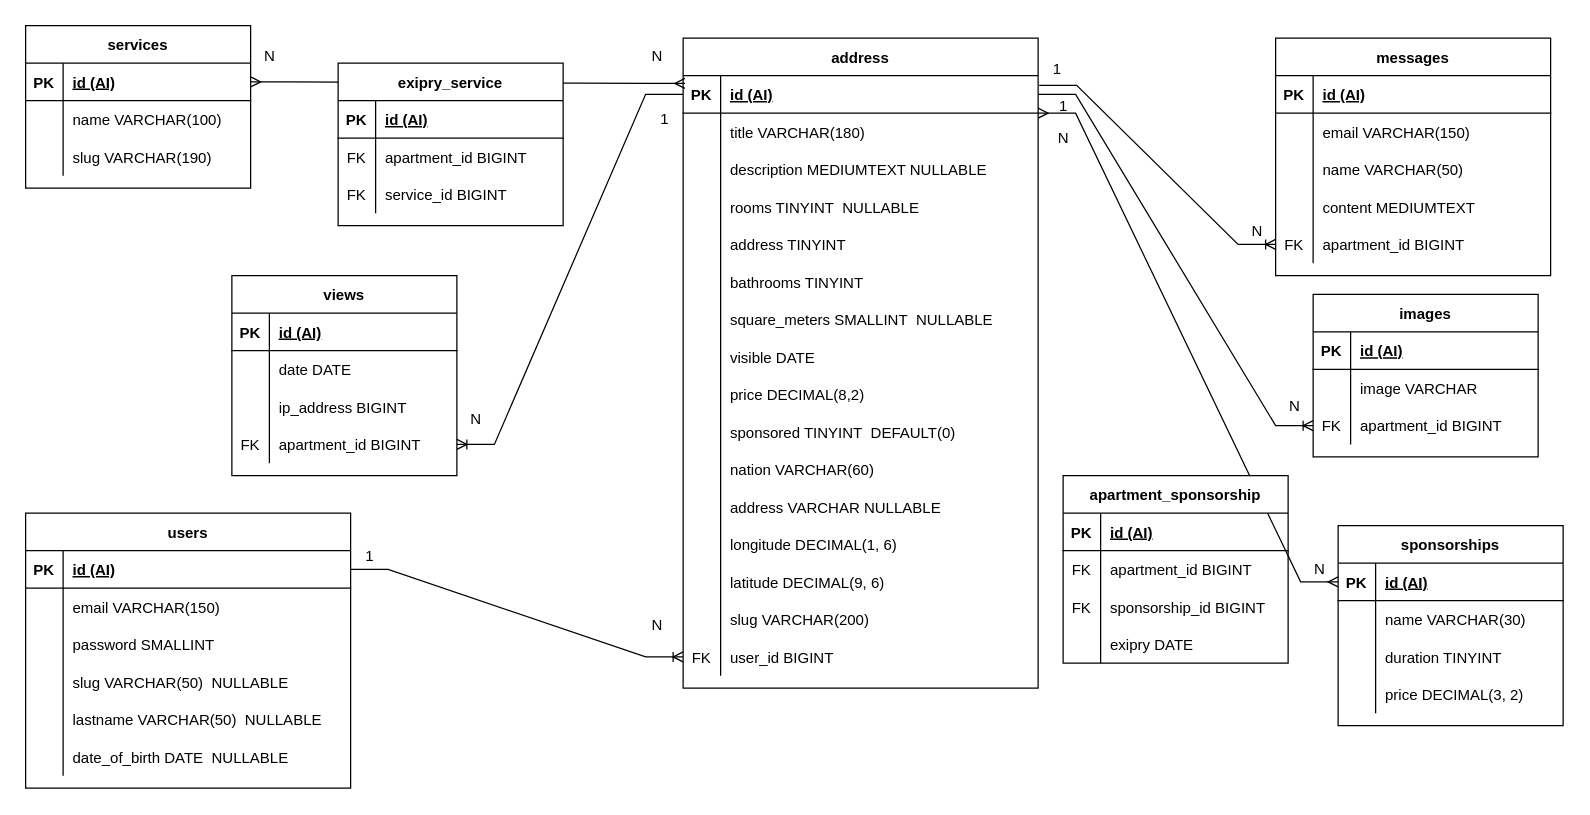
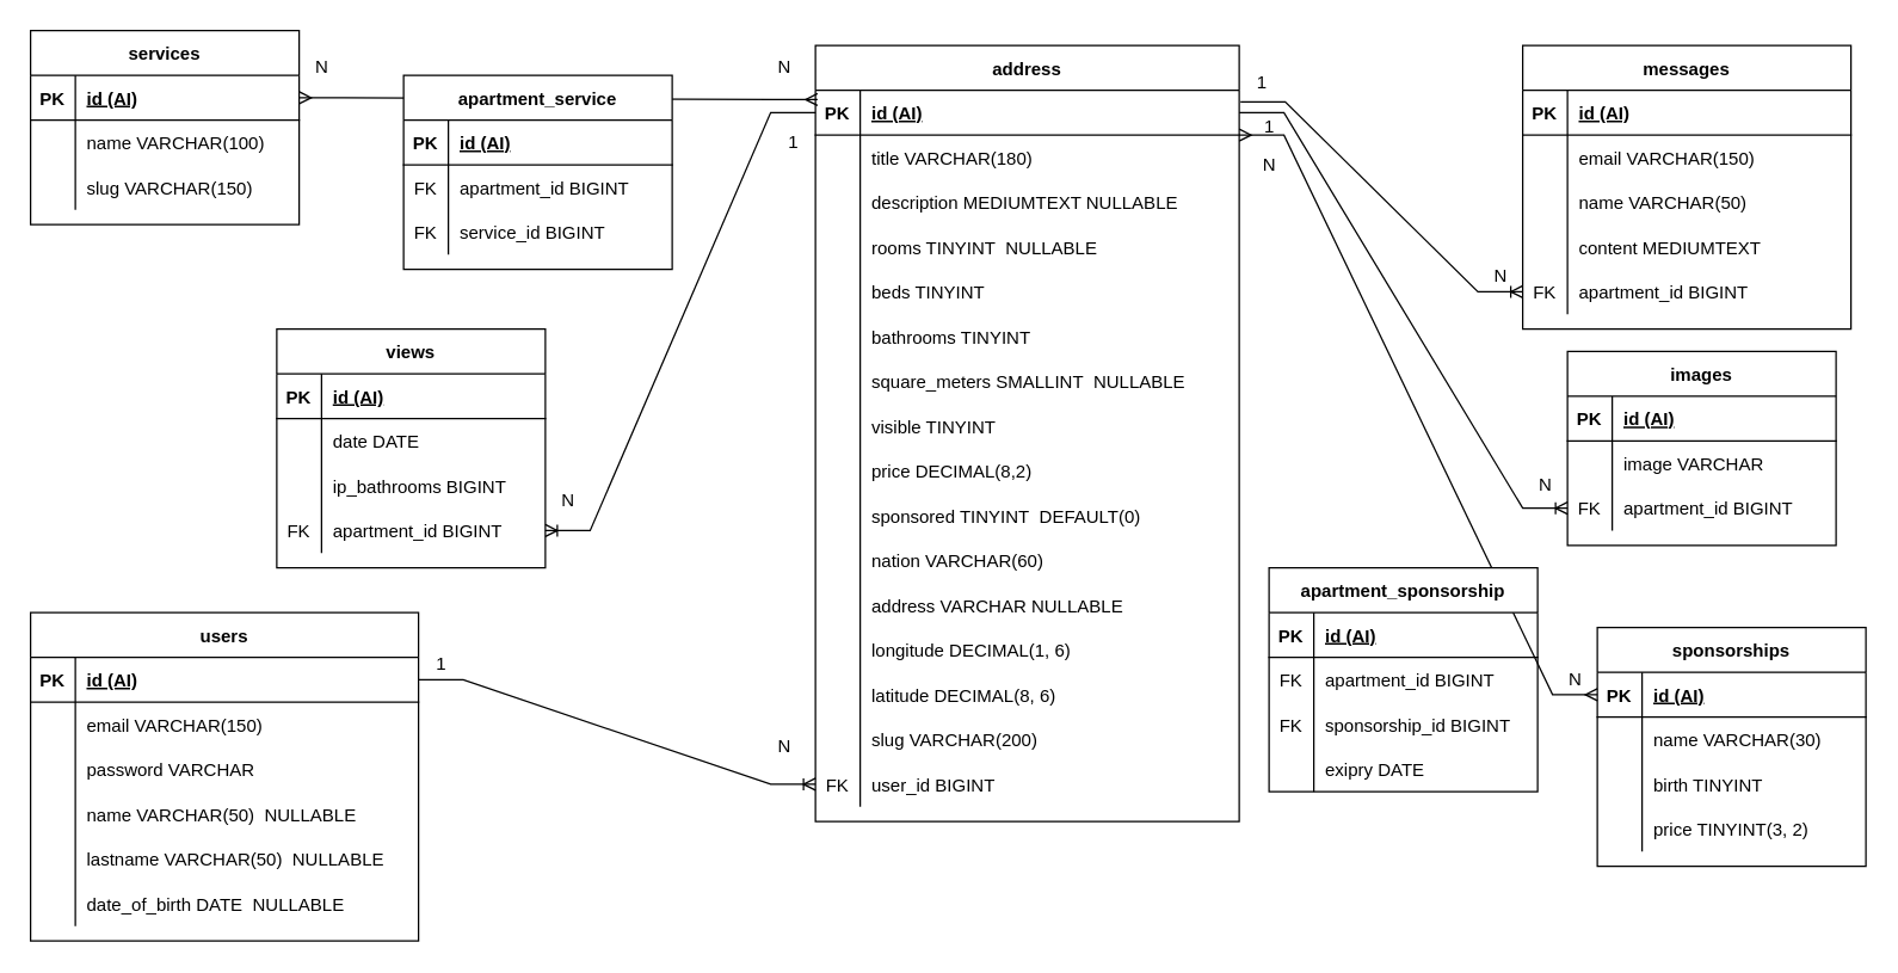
- <mxCell id="81" value="exipry_service" style="shape=table;startSize=30;container=1;collapsible=1;childLayout=tableLayout;fixedRows=1;rowLines=0;fontStyle=1;align=center;resizeLast=1;" parent="1" vertex="1"><mxGeometry x="270" y="50" width="180" height="130" as="geometry" /></mxCell>
+ <mxCell id="81" value="apartment_service" style="shape=table;startSize=30;container=1;collapsible=1;childLayout=tableLayout;fixedRows=1;rowLines=0;fontStyle=1;align=center;resizeLast=1;" parent="1" vertex="1"><mxGeometry x="270" y="50" width="180" height="130" as="geometry" /></mxCell>
- <mxCell id="79" value="slug VARCHAR(190)" style="shape=partialRectangle;connectable=0;fillColor=none;top=0;left=0;bottom=0;right=0;align=left;spacingLeft=6;overflow=hidden;" parent="77" vertex="1"><mxGeometry x="30" width="150" height="30" as="geometry"><mxRectangle width="150" height="30" as="alternateBounds" /></mxGeometry></mxCell>
+ <mxCell id="79" value="slug VARCHAR(150)" style="shape=partialRectangle;connectable=0;fillColor=none;top=0;left=0;bottom=0;right=0;align=left;spacingLeft=6;overflow=hidden;" parent="77" vertex="1"><mxGeometry x="30" width="150" height="30" as="geometry"><mxRectangle width="150" height="30" as="alternateBounds" /></mxGeometry></mxCell>
- <mxCell id="36" value="address TINYINT" style="shape=partialRectangle;connectable=0;fillColor=none;top=0;left=0;bottom=0;right=0;align=left;spacingLeft=6;overflow=hidden;" parent="34" vertex="1"><mxGeometry x="30" width="254" height="30" as="geometry"><mxRectangle width="254" height="30" as="alternateBounds" /></mxGeometry></mxCell>
+ <mxCell id="36" value="beds TINYINT" style="shape=partialRectangle;connectable=0;fillColor=none;top=0;left=0;bottom=0;right=0;align=left;spacingLeft=6;overflow=hidden;" parent="34" vertex="1"><mxGeometry x="30" width="254" height="30" as="geometry"><mxRectangle width="254" height="30" as="alternateBounds" /></mxGeometry></mxCell>
- <mxCell id="45" value="visible DATE" style="shape=partialRectangle;connectable=0;fillColor=none;top=0;left=0;bottom=0;right=0;align=left;spacingLeft=6;overflow=hidden;" parent="43" vertex="1"><mxGeometry x="30" width="254" height="30" as="geometry"><mxRectangle width="254" height="30" as="alternateBounds" /></mxGeometry></mxCell>
+ <mxCell id="45" value="visible TINYINT" style="shape=partialRectangle;connectable=0;fillColor=none;top=0;left=0;bottom=0;right=0;align=left;spacingLeft=6;overflow=hidden;" parent="43" vertex="1"><mxGeometry x="30" width="254" height="30" as="geometry"><mxRectangle width="254" height="30" as="alternateBounds" /></mxGeometry></mxCell>
- <mxCell id="137" value="ip_address BIGINT" style="shape=partialRectangle;connectable=0;fillColor=none;top=0;left=0;bottom=0;right=0;align=left;spacingLeft=6;overflow=hidden;" parent="135" vertex="1"><mxGeometry x="30" width="150" height="30" as="geometry"><mxRectangle width="150" height="30" as="alternateBounds" /></mxGeometry></mxCell>
+ <mxCell id="137" value="ip_bathrooms BIGINT" style="shape=partialRectangle;connectable=0;fillColor=none;top=0;left=0;bottom=0;right=0;align=left;spacingLeft=6;overflow=hidden;" parent="135" vertex="1"><mxGeometry x="30" width="150" height="30" as="geometry"><mxRectangle width="150" height="30" as="alternateBounds" /></mxGeometry></mxCell>
- <mxCell id="63" value="latitude DECIMAL(9, 6)" style="shape=partialRectangle;connectable=0;fillColor=none;top=0;left=0;bottom=0;right=0;align=left;spacingLeft=6;overflow=hidden;" parent="61" vertex="1"><mxGeometry x="30" width="254" height="30" as="geometry"><mxRectangle width="254" height="30" as="alternateBounds" /></mxGeometry></mxCell>
+ <mxCell id="63" value="latitude DECIMAL(8, 6)" style="shape=partialRectangle;connectable=0;fillColor=none;top=0;left=0;bottom=0;right=0;align=left;spacingLeft=6;overflow=hidden;" parent="61" vertex="1"><mxGeometry x="30" width="254" height="30" as="geometry"><mxRectangle width="254" height="30" as="alternateBounds" /></mxGeometry></mxCell>
- <mxCell id="11" value="password SMALLINT" style="shape=partialRectangle;connectable=0;fillColor=none;top=0;left=0;bottom=0;right=0;align=left;spacingLeft=6;overflow=hidden;" parent="9" vertex="1"><mxGeometry x="30" width="230" height="30" as="geometry"><mxRectangle width="230" height="30" as="alternateBounds" /></mxGeometry></mxCell>
+ <mxCell id="11" value="password VARCHAR" style="shape=partialRectangle;connectable=0;fillColor=none;top=0;left=0;bottom=0;right=0;align=left;spacingLeft=6;overflow=hidden;" parent="9" vertex="1"><mxGeometry x="30" width="230" height="30" as="geometry"><mxRectangle width="230" height="30" as="alternateBounds" /></mxGeometry></mxCell>
- <mxCell id="153" value="duration TINYINT" style="shape=partialRectangle;connectable=0;fillColor=none;top=0;left=0;bottom=0;right=0;align=left;spacingLeft=6;overflow=hidden;" parent="151" vertex="1"><mxGeometry x="30" width="150" height="30" as="geometry"><mxRectangle width="150" height="30" as="alternateBounds" /></mxGeometry></mxCell>
+ <mxCell id="153" value="birth TINYINT" style="shape=partialRectangle;connectable=0;fillColor=none;top=0;left=0;bottom=0;right=0;align=left;spacingLeft=6;overflow=hidden;" parent="151" vertex="1"><mxGeometry x="30" width="150" height="30" as="geometry"><mxRectangle width="150" height="30" as="alternateBounds" /></mxGeometry></mxCell>
- <mxCell id="14" value="slug VARCHAR(50)  NULLABLE" style="shape=partialRectangle;connectable=0;fillColor=none;top=0;left=0;bottom=0;right=0;align=left;spacingLeft=6;overflow=hidden;" parent="12" vertex="1"><mxGeometry x="30" width="230" height="30" as="geometry"><mxRectangle width="230" height="30" as="alternateBounds" /></mxGeometry></mxCell>
+ <mxCell id="14" value="name VARCHAR(50)  NULLABLE" style="shape=partialRectangle;connectable=0;fillColor=none;top=0;left=0;bottom=0;right=0;align=left;spacingLeft=6;overflow=hidden;" parent="12" vertex="1"><mxGeometry x="30" width="230" height="30" as="geometry"><mxRectangle width="230" height="30" as="alternateBounds" /></mxGeometry></mxCell>
- <mxCell id="156" value="price DECIMAL(3, 2)" style="shape=partialRectangle;connectable=0;fillColor=none;top=0;left=0;bottom=0;right=0;align=left;spacingLeft=6;overflow=hidden;" parent="154" vertex="1"><mxGeometry x="30" width="150" height="30" as="geometry"><mxRectangle width="150" height="30" as="alternateBounds" /></mxGeometry></mxCell>
+ <mxCell id="156" value="price TINYINT(3, 2)" style="shape=partialRectangle;connectable=0;fillColor=none;top=0;left=0;bottom=0;right=0;align=left;spacingLeft=6;overflow=hidden;" parent="154" vertex="1"><mxGeometry x="30" width="150" height="30" as="geometry"><mxRectangle width="150" height="30" as="alternateBounds" /></mxGeometry></mxCell>
